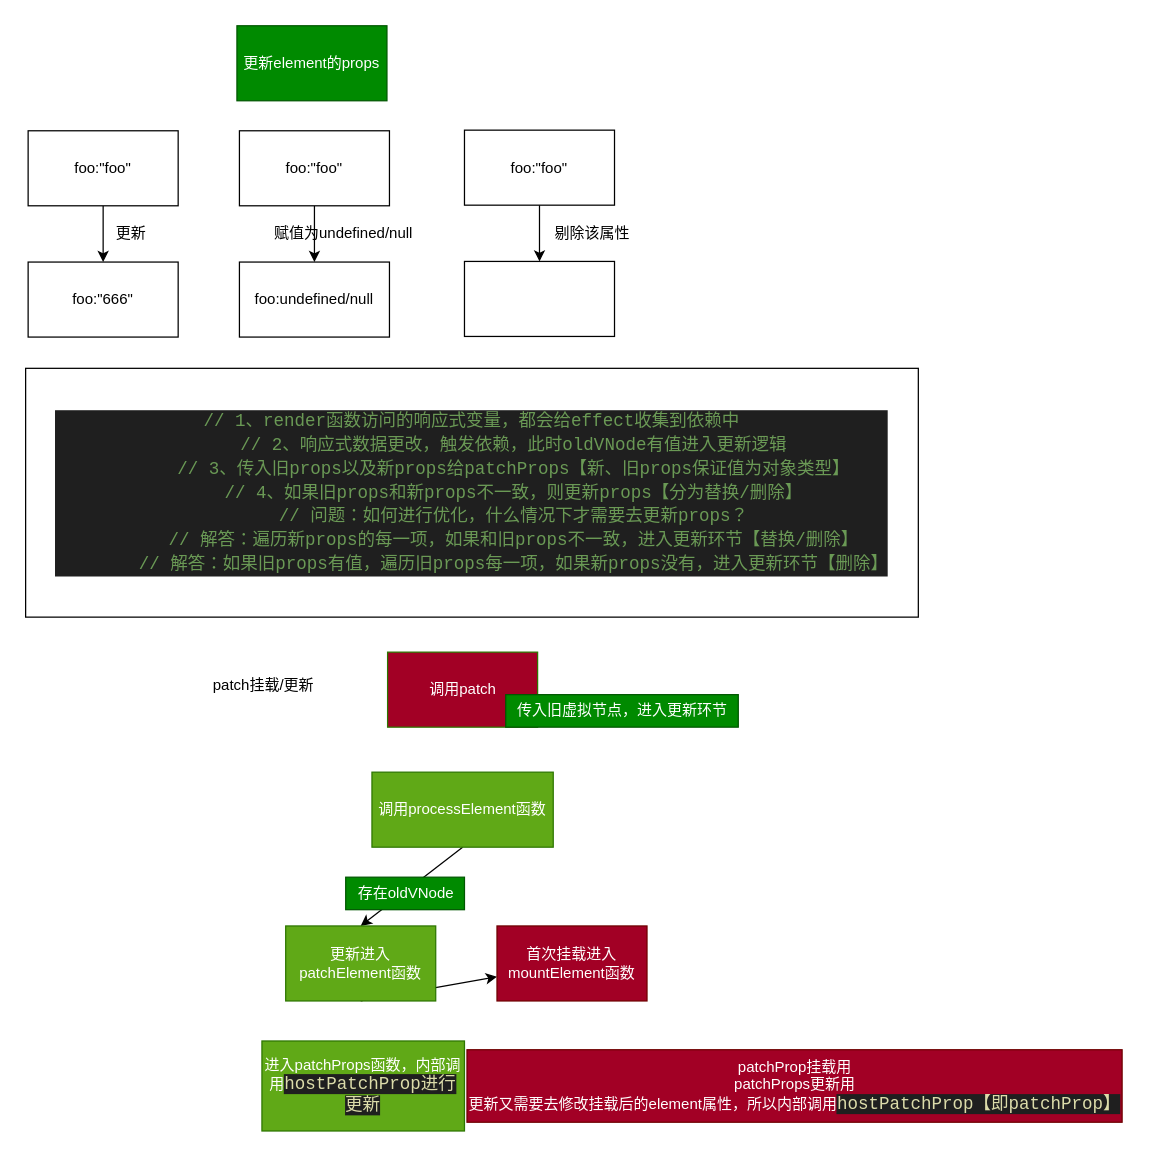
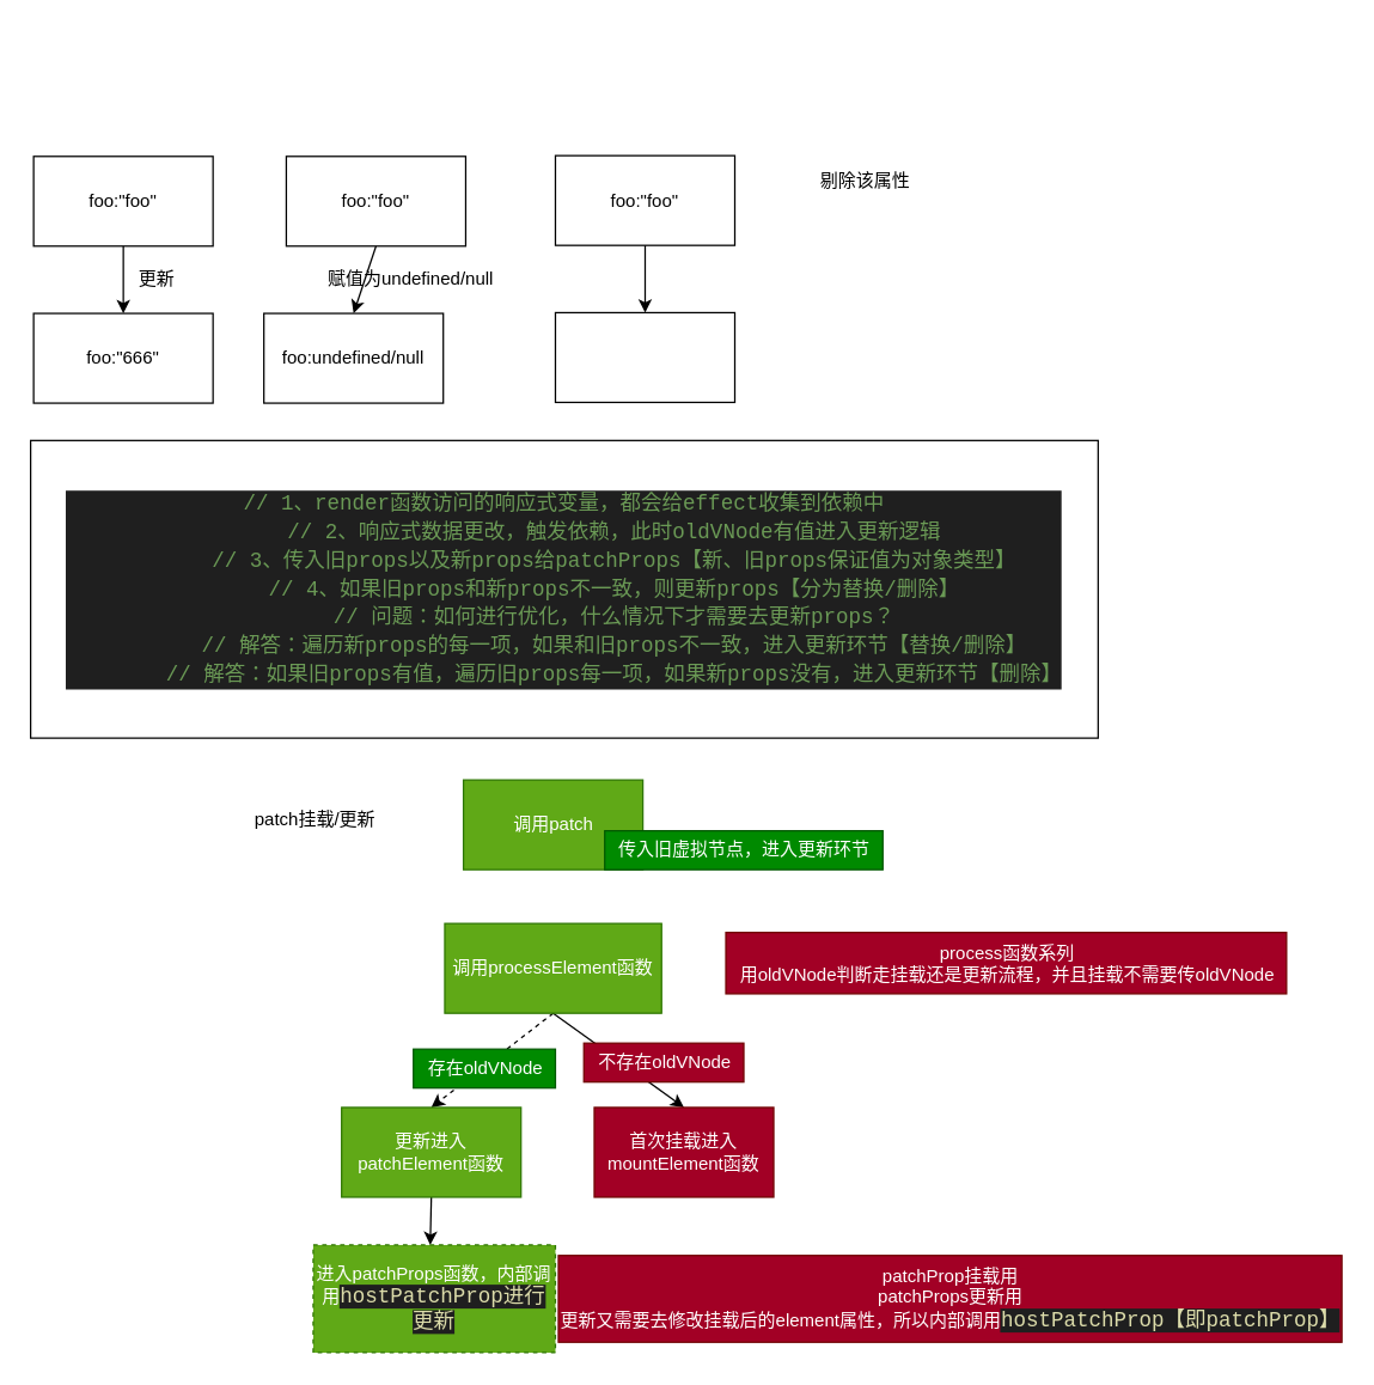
- <mxCell id="2" value="更新element的props" style="rounded=0;whiteSpace=wrap;html=1;fillColor=#008a00;fontColor=#ffffff;strokeColor=#005700;" parent="1" vertex="1"><mxGeometry x="189" y="20" width="120" height="60" as="geometry" /></mxCell>
- <mxCell id="14" value="剔除该属性" style="text;html=1;align=center;verticalAlign=middle;resizable=0;points=[];autosize=1;strokeColor=none;fillColor=none;" parent="1" vertex="1"><mxGeometry x="434" y="173" width="78" height="26" as="geometry" /></mxCell>
+ <mxCell id="14" value="剔除该属性" style="text;html=1;align=center;verticalAlign=middle;resizable=0;points=[];autosize=1;strokeColor=none;fillColor=none;" parent="1" vertex="1"><mxGeometry x="539" y="108" width="78" height="26" as="geometry" /></mxCell>
- <mxCell id="9" value="foo:undefined/null" style="rounded=0;whiteSpace=wrap;html=1;" parent="1" vertex="1"><mxGeometry x="191" y="209" width="120" height="60" as="geometry" /></mxCell>
+ <mxCell id="9" value="foo:undefined/null" style="rounded=0;whiteSpace=wrap;html=1;" parent="1" vertex="1"><mxGeometry x="176" y="209" width="120" height="60" as="geometry" /></mxCell>
- <mxCell id="16" value="&lt;span style=&quot;&quot;&gt;调用patch&lt;/span&gt;" style="rounded=0;whiteSpace=wrap;html=1;fillColor=#a20025;fontColor=#ffffff;strokeColor=#2D7600;" parent="1" vertex="1"><mxGeometry x="309.5" y="521" width="120" height="60" as="geometry" /></mxCell>
+ <mxCell id="16" value="&lt;span style=&quot;&quot;&gt;调用patch&lt;/span&gt;" style="rounded=0;whiteSpace=wrap;html=1;fillColor=#60a917;fontColor=#ffffff;strokeColor=#2D7600;" parent="1" vertex="1"><mxGeometry x="309.5" y="521" width="120" height="60" as="geometry" /></mxCell>
+ <mxCell id="27" value="process函数系列&lt;br&gt;用oldVNode判断走挂载还是更新流程，并且挂载不需要传oldVNode" style="text;html=1;align=center;verticalAlign=middle;resizable=0;points=[];autosize=1;strokeColor=#6F0000;fillColor=#a20025;fontColor=#ffffff;" vertex="1" parent="1"><mxGeometry x="485" y="623" width="375" height="41" as="geometry" /></mxCell>
- <mxCell id="17" style="edgeStyle=none;html=1;exitX=0.5;exitY=1;exitDx=0;exitDy=0;entryX=0.5;entryY=0;entryDx=0;entryDy=0;" edge="1" parent="1" source="19" target="22"><mxGeometry relative="1" as="geometry"><mxPoint x="296" y="707" as="targetPoint" /></mxGeometry></mxCell>
+ <mxCell id="17" style="edgeStyle=none;html=1;exitX=0.5;exitY=1;exitDx=0;exitDy=0;entryX=0.5;entryY=0;entryDx=0;entryDy=0;dashed=1;" edge="1" parent="1" source="19" target="22"><mxGeometry relative="1" as="geometry"><mxPoint x="296" y="707" as="targetPoint" /></mxGeometry></mxCell>
+ <mxCell id="18" style="edgeStyle=none;html=1;exitX=0.5;exitY=1;exitDx=0;exitDy=0;entryX=0.5;entryY=0;entryDx=0;entryDy=0;" edge="1" parent="1" source="19" target="23"><mxGeometry relative="1" as="geometry"><mxPoint x="417" y="711" as="targetPoint" /></mxGeometry></mxCell>
+ <mxCell id="25" value="不存在oldVNode" style="text;html=1;align=center;verticalAlign=middle;resizable=0;points=[];autosize=1;strokeColor=#6F0000;fillColor=#a20025;fontColor=#ffffff;" vertex="1" parent="1"><mxGeometry x="390" y="697" width="107" height="26" as="geometry" /></mxCell>
- <mxCell id="21" style="edgeStyle=none;html=1;exitX=0.5;exitY=1;exitDx=0;exitDy=0;" edge="1" parent="1" source="22" target="23"><mxGeometry relative="1" as="geometry"><mxPoint x="288" y="830" as="targetPoint" /></mxGeometry></mxCell>
+ <mxCell id="21" style="edgeStyle=none;html=1;exitX=0.5;exitY=1;exitDx=0;exitDy=0;entryX=0.483;entryY=0;entryDx=0;entryDy=0;entryPerimeter=0;" edge="1" parent="1" source="22" target="28"><mxGeometry relative="1" as="geometry"><mxPoint x="288" y="830" as="targetPoint" /></mxGeometry></mxCell>
- <mxCell id="28" value="进入patchProps函数，内部调用&lt;span style=&quot;color: rgb(220, 220, 170); background-color: rgb(31, 31, 31); font-family: Consolas, &amp;quot;Courier New&amp;quot;, monospace; font-size: 14px;&quot;&gt;hostPatchProp进行更新&lt;/span&gt;" style="rounded=0;whiteSpace=wrap;html=1;fillColor=#60a917;fontColor=#ffffff;strokeColor=#2D7600;" vertex="1" parent="1"><mxGeometry x="209" y="832" width="162" height="72" as="geometry" /></mxCell>
+ <mxCell id="28" value="进入patchProps函数，内部调用&lt;span style=&quot;color: rgb(220, 220, 170); background-color: rgb(31, 31, 31); font-family: Consolas, &amp;quot;Courier New&amp;quot;, monospace; font-size: 14px;&quot;&gt;hostPatchProp进行更新&lt;/span&gt;" style="rounded=0;whiteSpace=wrap;html=1;fillColor=#60a917;fontColor=#ffffff;strokeColor=#2D7600;dashed=1;" vertex="1" parent="1"><mxGeometry x="209" y="832" width="162" height="72" as="geometry" /></mxCell>
